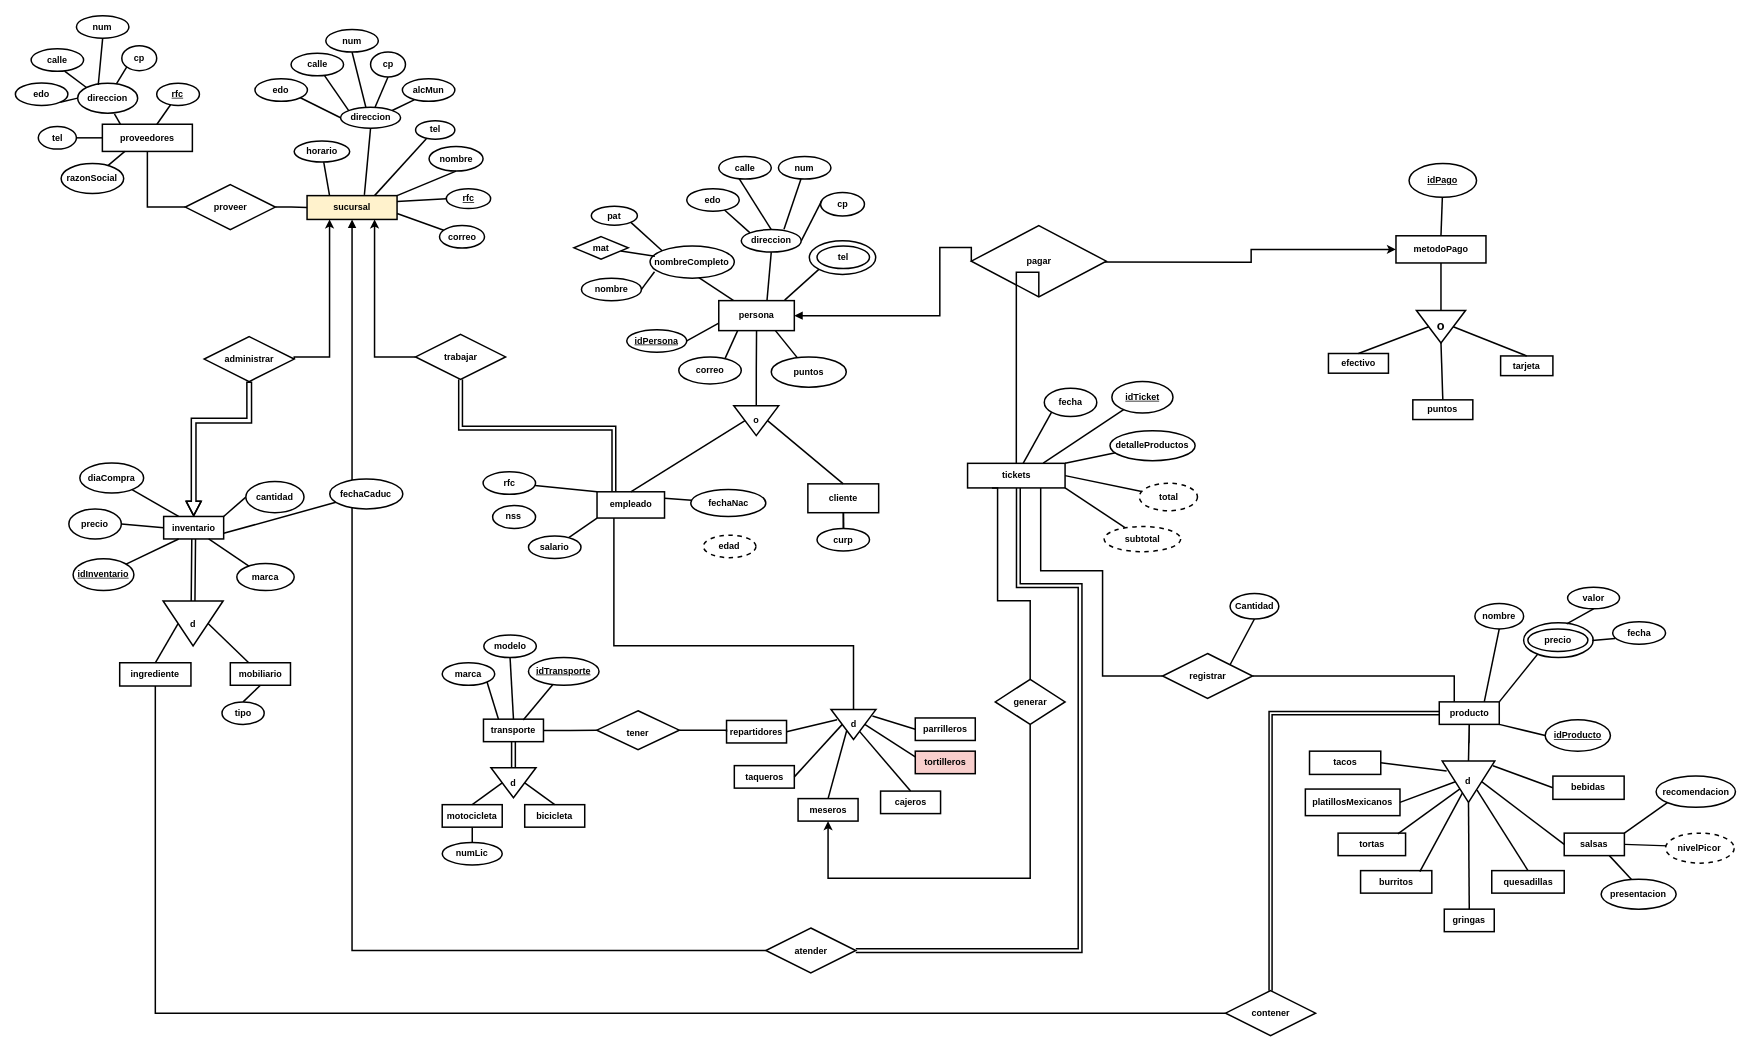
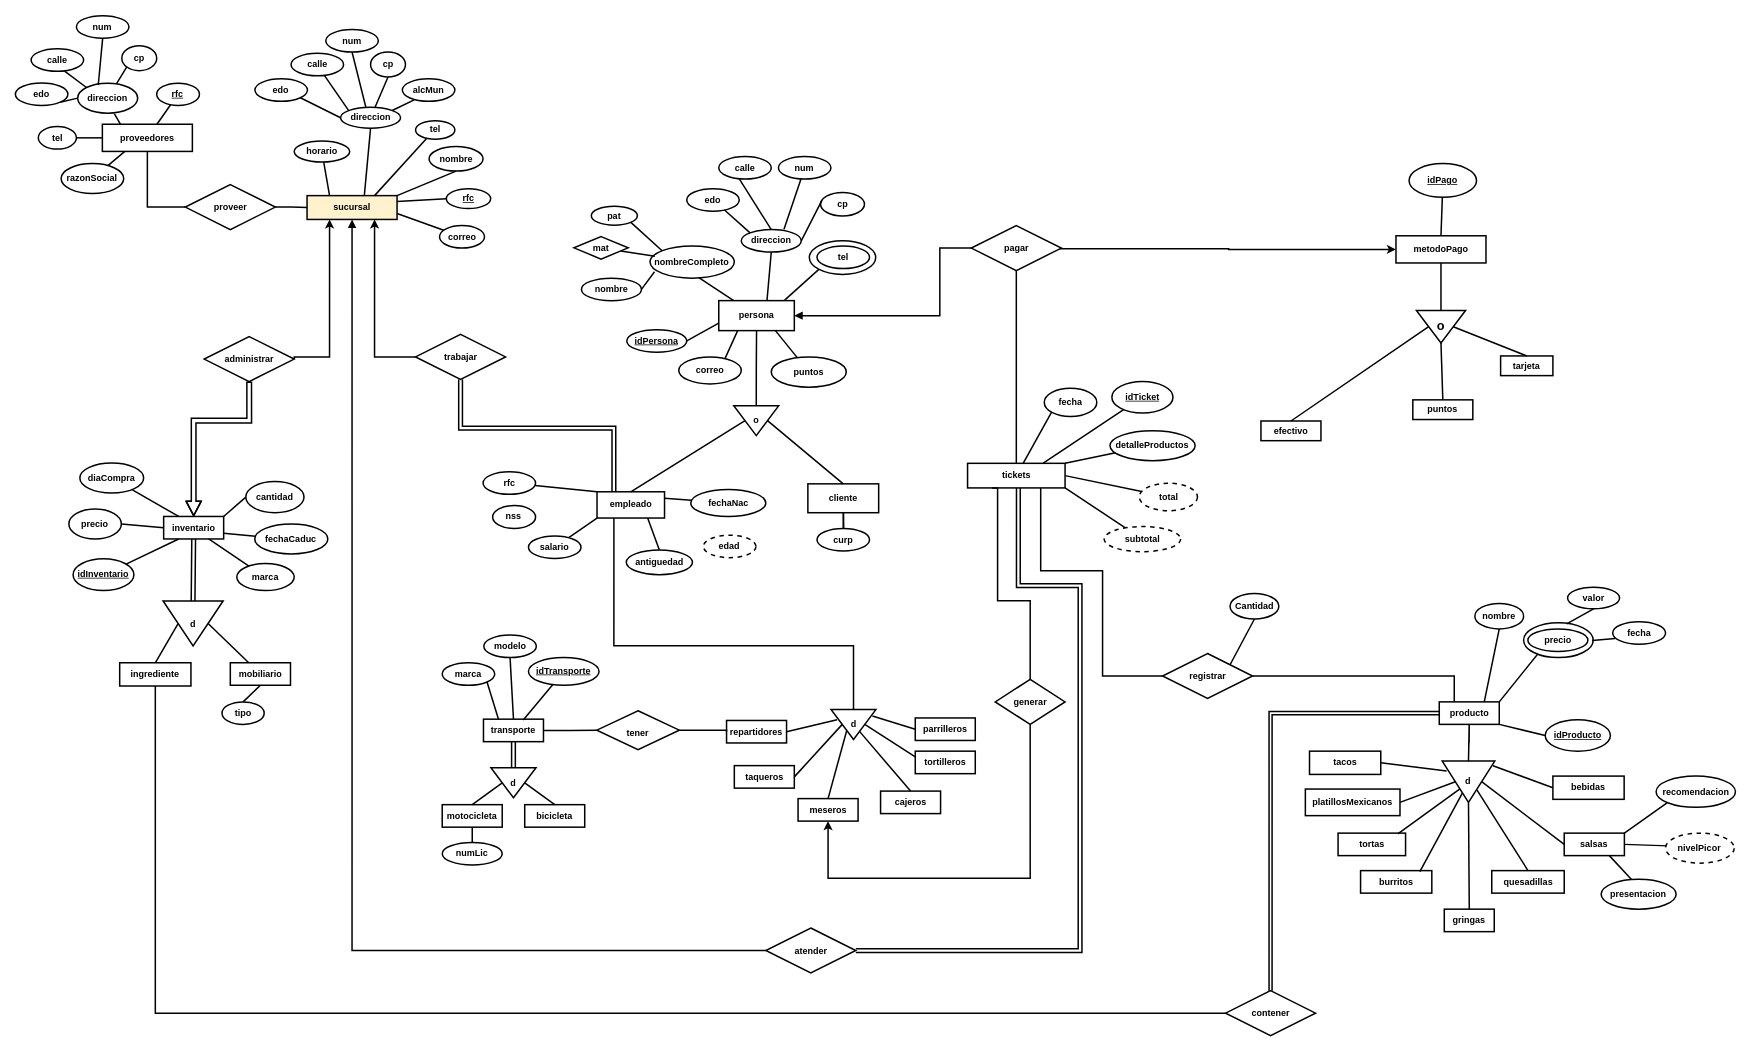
- <mxCell id="126" value="pagar" style="shape=rhombus;perimeter=rhombusPerimeter;whiteSpace=wrap;html=1;align=center;strokeWidth=2;fontStyle=1" vertex="1" parent="1"><mxGeometry x="1294.59" y="299.92" width="180" height="95" as="geometry" /></mxCell>
+ <mxCell id="126" value="pagar" style="shape=rhombus;perimeter=rhombusPerimeter;whiteSpace=wrap;html=1;align=center;strokeWidth=2;fontStyle=1" vertex="1" parent="1"><mxGeometry x="1294.59" y="299.92" width="120" height="60" as="geometry" /></mxCell>
- <mxCell id="84" value="efectivo" style="whiteSpace=wrap;html=1;align=center;strokeWidth=2;fontStyle=1" vertex="1" parent="1"><mxGeometry x="1770.77" y="470.5" width="80" height="26.25" as="geometry" /></mxCell>
+ <mxCell id="84" value="efectivo" style="whiteSpace=wrap;html=1;align=center;strokeWidth=2;fontStyle=1" vertex="1" parent="1"><mxGeometry x="1680.77" y="560.5" width="80" height="26.25" as="geometry" /></mxCell>
- <mxCell id="134" value="fechaCaduc" style="ellipse;whiteSpace=wrap;html=1;strokeWidth=2;fontStyle=1" vertex="1" parent="1"><mxGeometry x="439.2" y="637.78" width="97.39" height="40" as="geometry" /></mxCell>
+ <mxCell id="134" value="fechaCaduc" style="ellipse;whiteSpace=wrap;html=1;strokeWidth=2;fontStyle=1" vertex="1" parent="1"><mxGeometry x="339.2" y="697.78" width="97.39" height="40" as="geometry" /></mxCell>
+ <mxCell id="53" value="" style="endArrow=none;html=1;rounded=0;strokeWidth=2;fontStyle=1;exitX=0.75;exitY=1;exitDx=0;exitDy=0;entryX=0.5;entryY=0;entryDx=0;entryDy=0;" edge="1" parent="1" source="40" target="52"><mxGeometry width="50" height="50" relative="1" as="geometry"><mxPoint x="919.11" y="697.59" as="sourcePoint" /><mxPoint x="897.855" y="758.2" as="targetPoint" /></mxGeometry></mxCell>
+ <mxCell id="52" value="antiguedad" style="ellipse;whiteSpace=wrap;html=1;strokeWidth=2;fontStyle=1" vertex="1" parent="1"><mxGeometry x="834.53" y="732.53" width="88.25" height="32.87" as="geometry" /></mxCell>
- <mxCell id="64" value="tortilleros" style="rounded=0;whiteSpace=wrap;html=1;fontStyle=1;strokeWidth=2;fillColor=#f8cecc;" vertex="1" parent="1"><mxGeometry x="1219.86" y="1000.72" width="80" height="30" as="geometry" /></mxCell>
+ <mxCell id="64" value="tortilleros" style="rounded=0;whiteSpace=wrap;html=1;fontStyle=1;strokeWidth=2;" vertex="1" parent="1"><mxGeometry x="1219.86" y="1000.72" width="80" height="30" as="geometry" /></mxCell>
